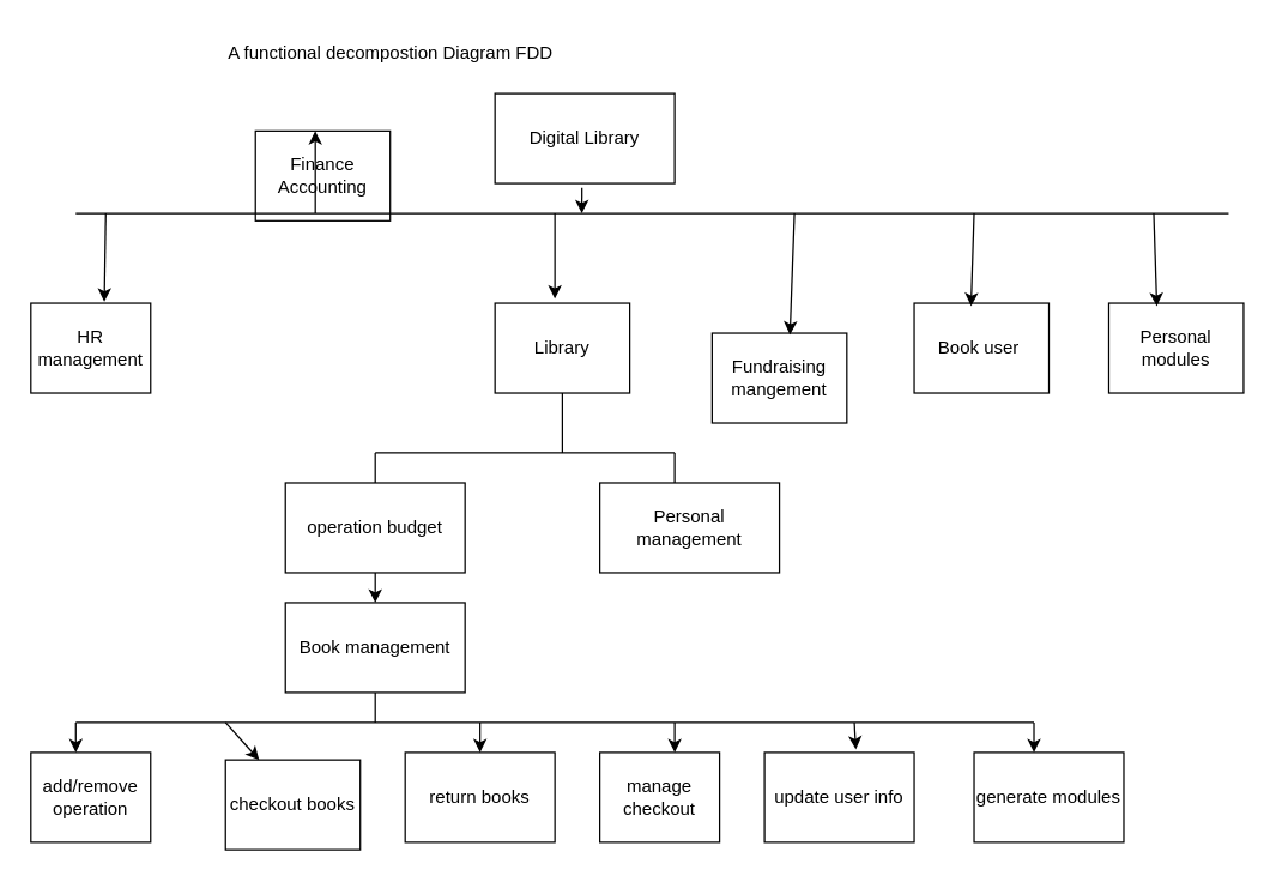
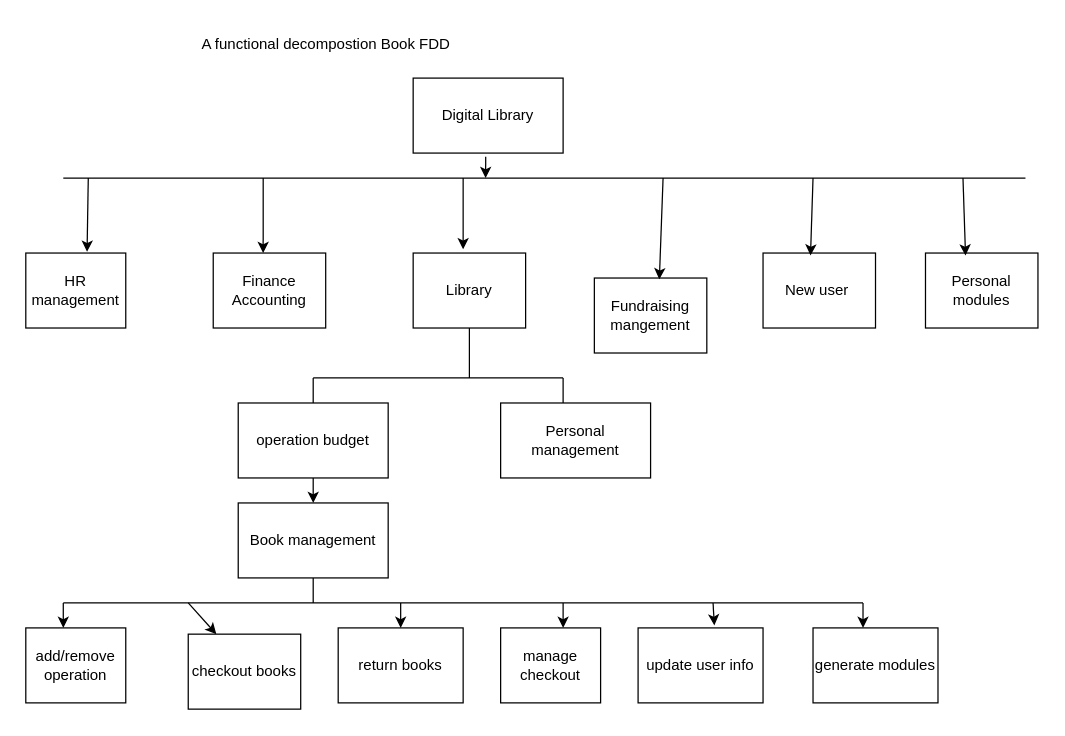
- <mxCell id="38" value="A functional decompostion Diagram FDD" style="text;html=1;align=center;verticalAlign=middle;resizable=0;points=[];autosize=1;strokeColor=none;fillColor=none;" vertex="1" parent="1"><mxGeometry x="140" y="20" width="240" height="30" as="geometry" /></mxCell>
+ <mxCell id="38" value="A functional decompostion Book FDD" style="text;html=1;align=center;verticalAlign=middle;resizable=0;points=[];autosize=1;strokeColor=none;fillColor=none;" vertex="1" parent="1"><mxGeometry x="140" y="20" width="240" height="30" as="geometry" /></mxCell>
- <mxCell id="3" value="Finance Accounting" style="rounded=0;whiteSpace=wrap;html=1;" vertex="1" parent="1"><mxGeometry x="170" y="87" width="90" height="60" as="geometry" /></mxCell>
+ <mxCell id="3" value="Finance Accounting" style="rounded=0;whiteSpace=wrap;html=1;" vertex="1" parent="1"><mxGeometry x="170" y="202" width="90" height="60" as="geometry" /></mxCell>
- <mxCell id="6" value="Book user&amp;nbsp;" style="rounded=0;whiteSpace=wrap;html=1;" vertex="1" parent="1"><mxGeometry x="610" y="202" width="90" height="60" as="geometry" /></mxCell>
+ <mxCell id="6" value="New user&amp;nbsp;" style="rounded=0;whiteSpace=wrap;html=1;" vertex="1" parent="1"><mxGeometry x="610" y="202" width="90" height="60" as="geometry" /></mxCell>
